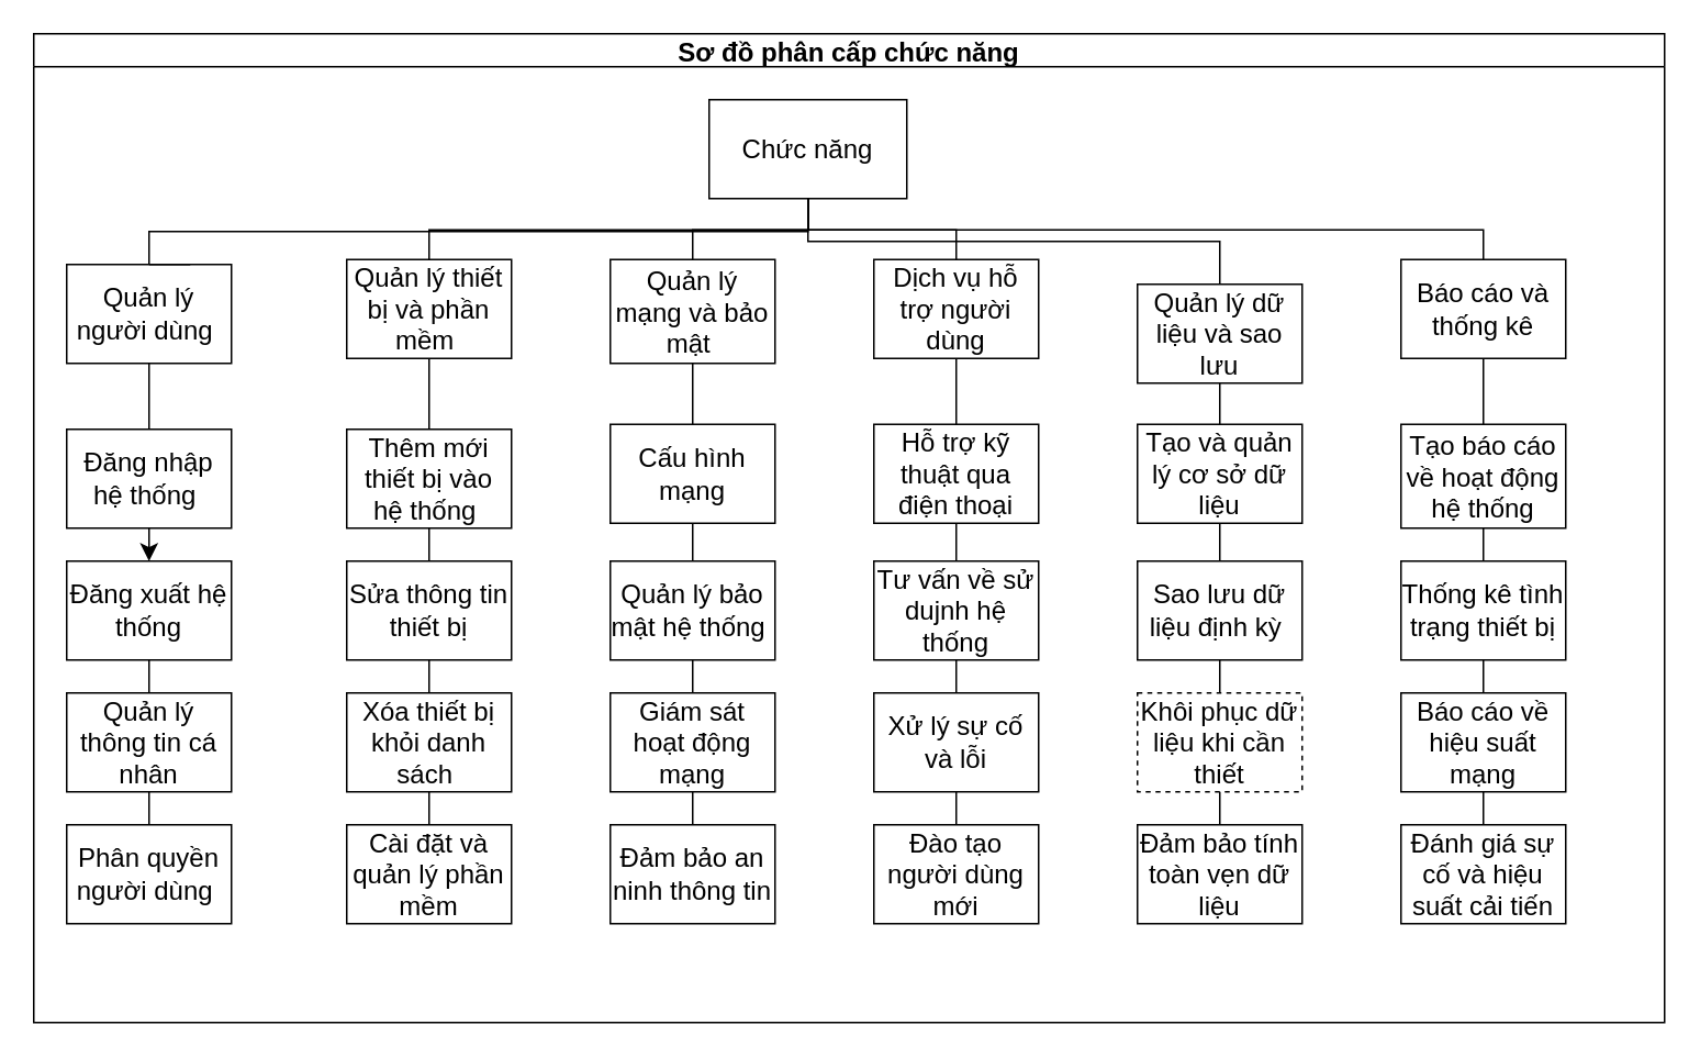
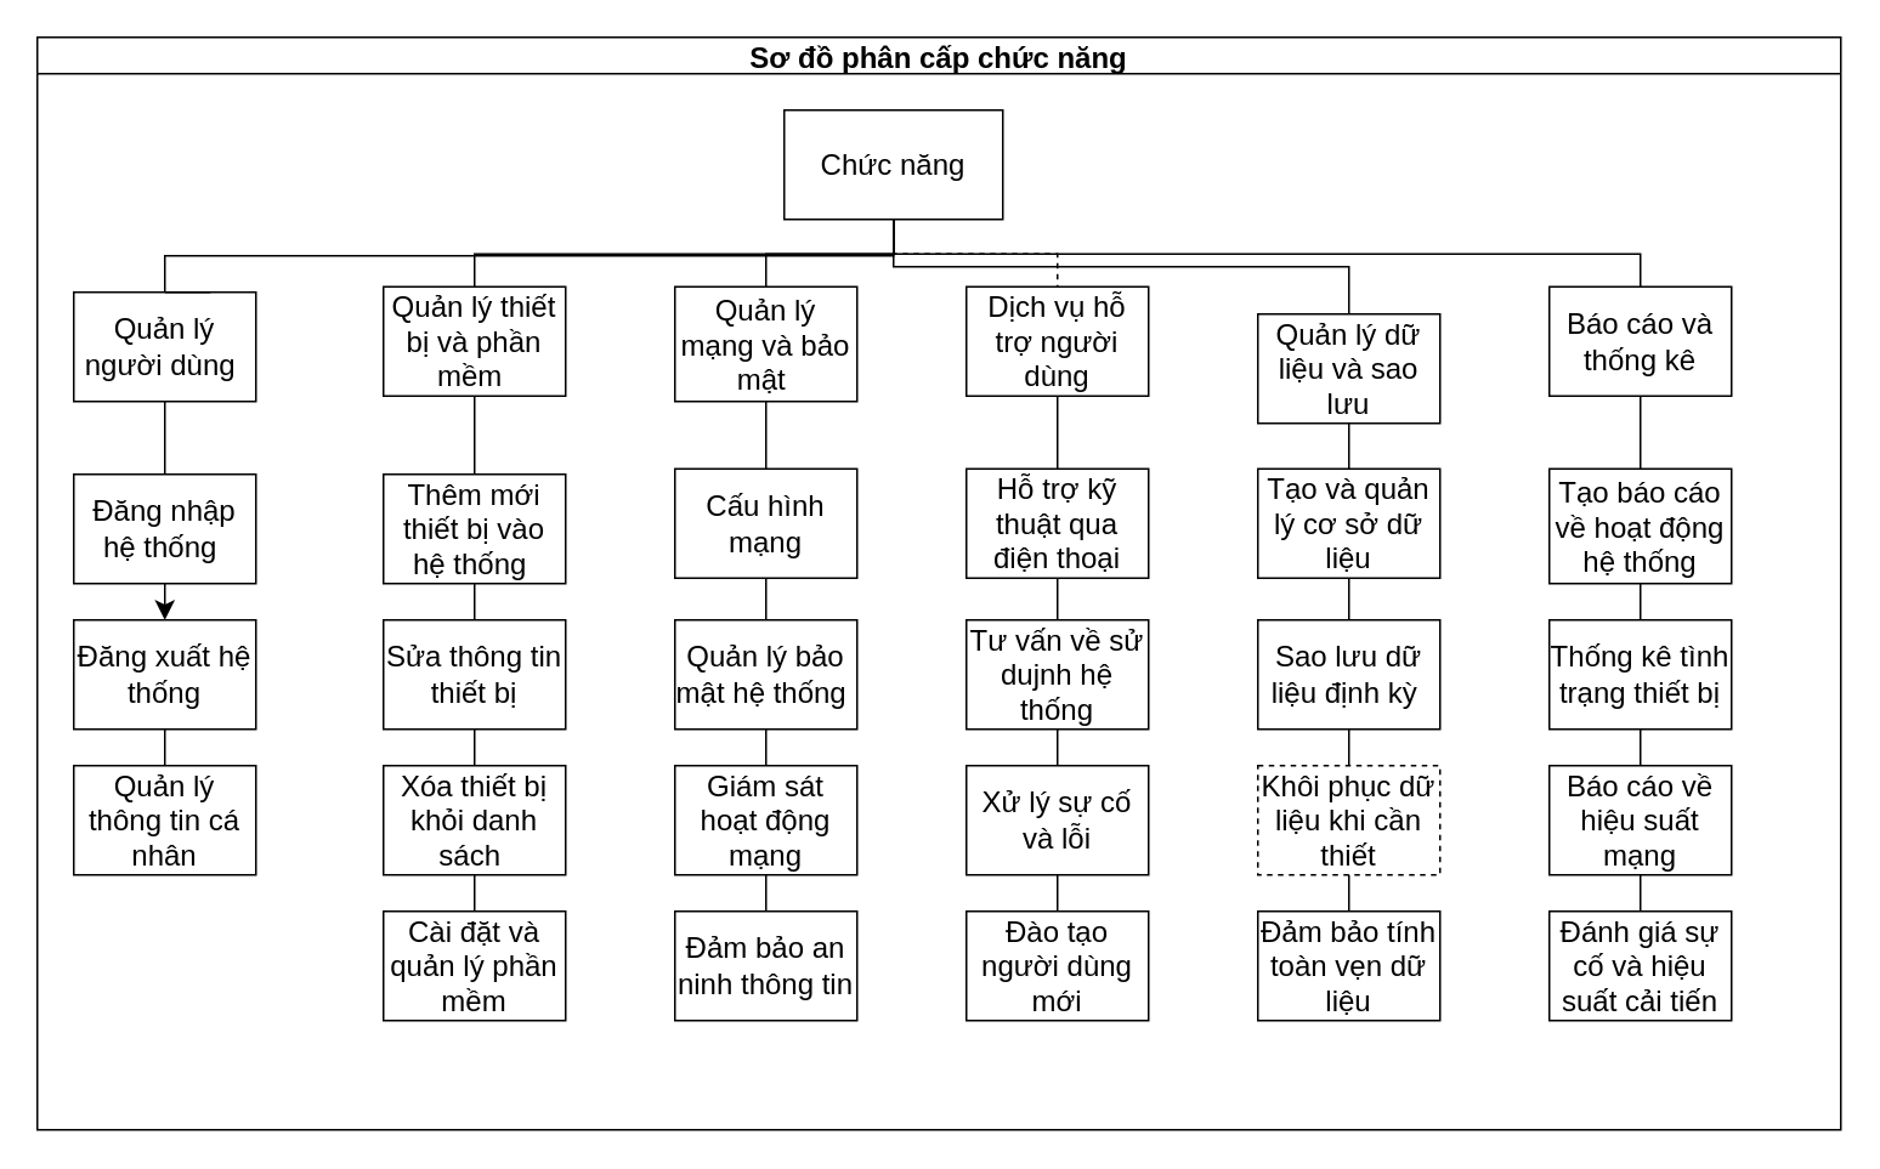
- <mxCell id="26" value="" style="edgeStyle=elbowEdgeStyle;elbow=vertical;sourcePerimeterSpacing=0;targetPerimeterSpacing=0;startArrow=none;endArrow=none;rounded=0;curved=0;fontSize=12;startSize=8;endSize=8;" edge="1" target="27" source="5" parent="2"><mxGeometry relative="1" as="geometry"><mxPoint x="350" y="-1820" as="sourcePoint" /></mxGeometry></mxCell>
+ <mxCell id="26" value="" style="edgeStyle=elbowEdgeStyle;elbow=vertical;sourcePerimeterSpacing=0;targetPerimeterSpacing=0;startArrow=none;endArrow=none;rounded=0;curved=0;fontSize=12;startSize=8;endSize=8;dashed=1;" edge="1" target="27" source="5" parent="2"><mxGeometry relative="1" as="geometry"><mxPoint x="350" y="-1820" as="sourcePoint" /></mxGeometry></mxCell>
- <mxCell id="14" value="" style="edgeStyle=elbowEdgeStyle;elbow=vertical;sourcePerimeterSpacing=0;targetPerimeterSpacing=0;startArrow=none;endArrow=none;rounded=0;curved=0;fontSize=12;startSize=8;endSize=8;" edge="1" target="15" source="13" parent="2"><mxGeometry relative="1" as="geometry"><mxPoint x="280" y="-1520" as="sourcePoint" /></mxGeometry></mxCell>
- <mxCell id="15" value="Phân quyền người dùng&amp;nbsp;" style="whiteSpace=wrap;html=1;align=center;verticalAlign=middle;treeFolding=1;treeMoving=1;newEdgeStyle={&quot;edgeStyle&quot;:&quot;elbowEdgeStyle&quot;,&quot;startArrow&quot;:&quot;none&quot;,&quot;endArrow&quot;:&quot;none&quot;};fontSize=16;" vertex="1" parent="2"><mxGeometry x="20" y="480" width="100" height="60" as="geometry" /></mxCell>
